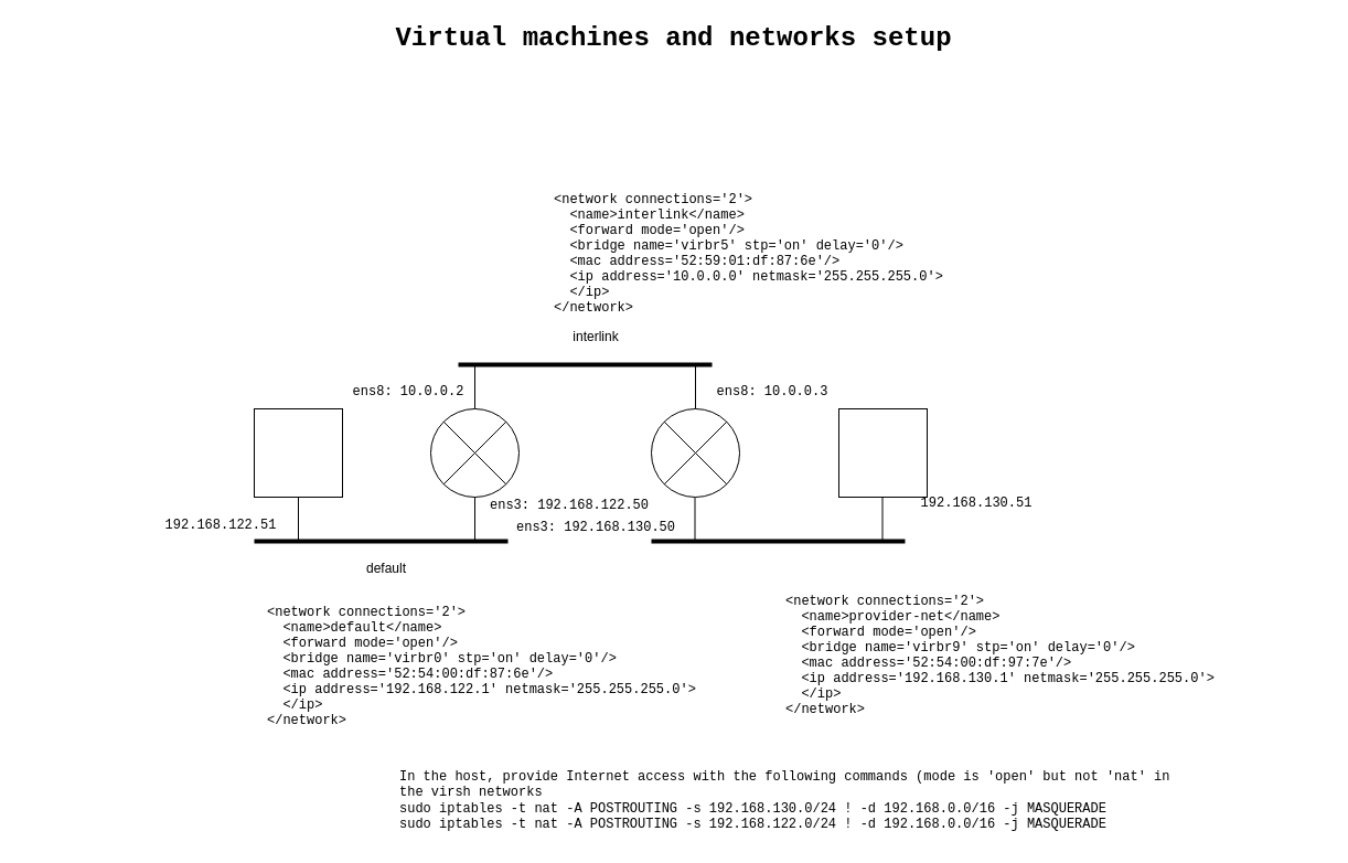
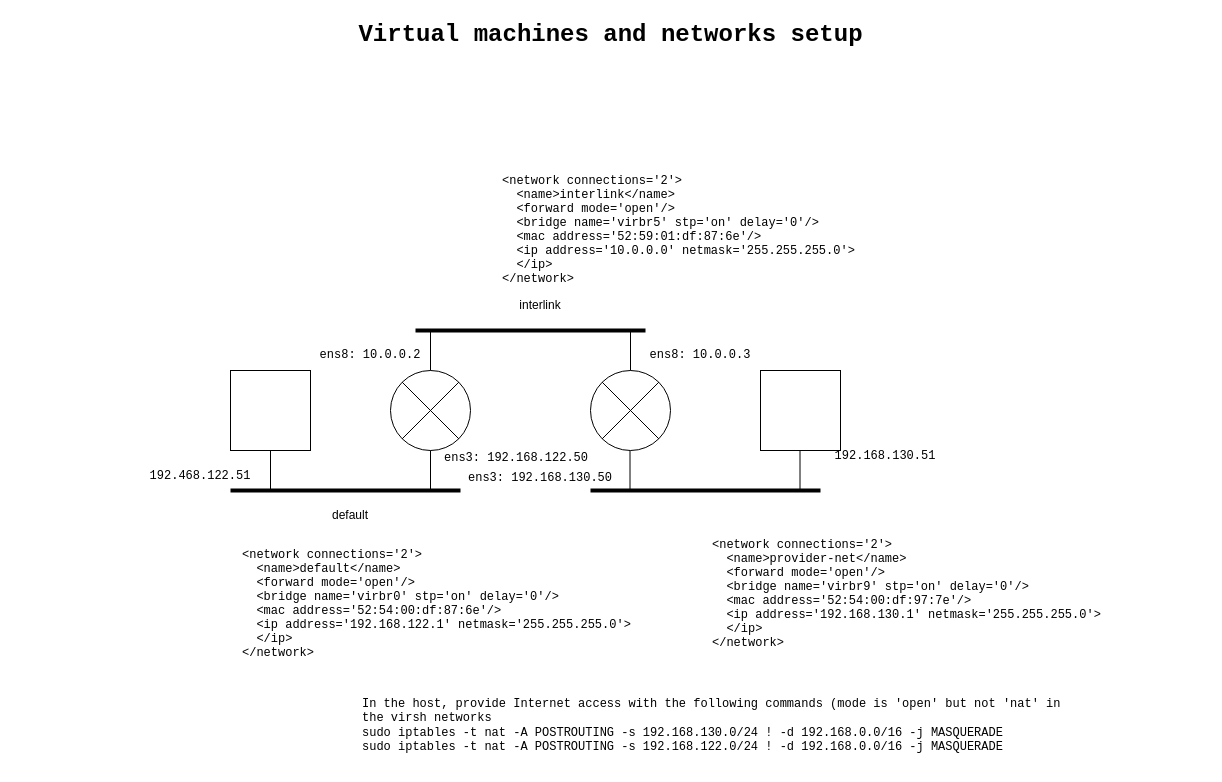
- <mxCell id="22" value="&lt;font face=&quot;Courier New&quot;&gt;192.168.122.51&lt;/font&gt;" style="text;html=1;strokeColor=none;fillColor=none;align=center;verticalAlign=middle;whiteSpace=wrap;rounded=0;fontFamily=Helvetica;fontSize=12;" vertex="1" parent="1"><mxGeometry x="170" y="460" width="60" height="30" as="geometry" /></mxCell>
+ <mxCell id="22" value="&lt;font face=&quot;Courier New&quot;&gt;192.468.122.51&lt;/font&gt;" style="text;html=1;strokeColor=none;fillColor=none;align=center;verticalAlign=middle;whiteSpace=wrap;rounded=0;fontFamily=Helvetica;fontSize=12;" vertex="1" parent="1"><mxGeometry x="170" y="460" width="60" height="30" as="geometry" /></mxCell>
